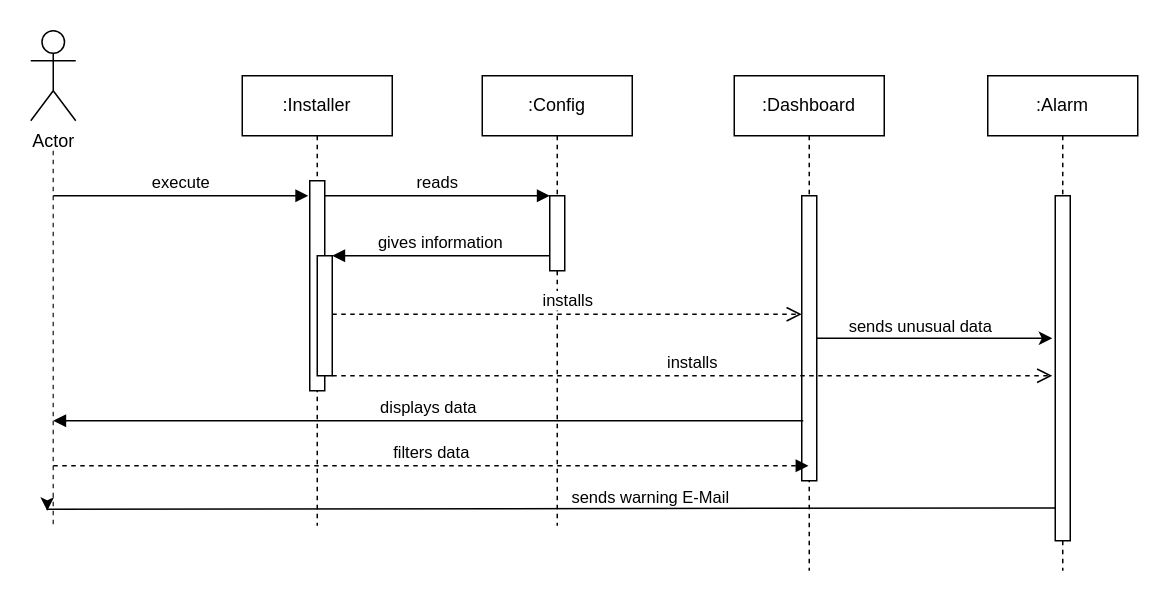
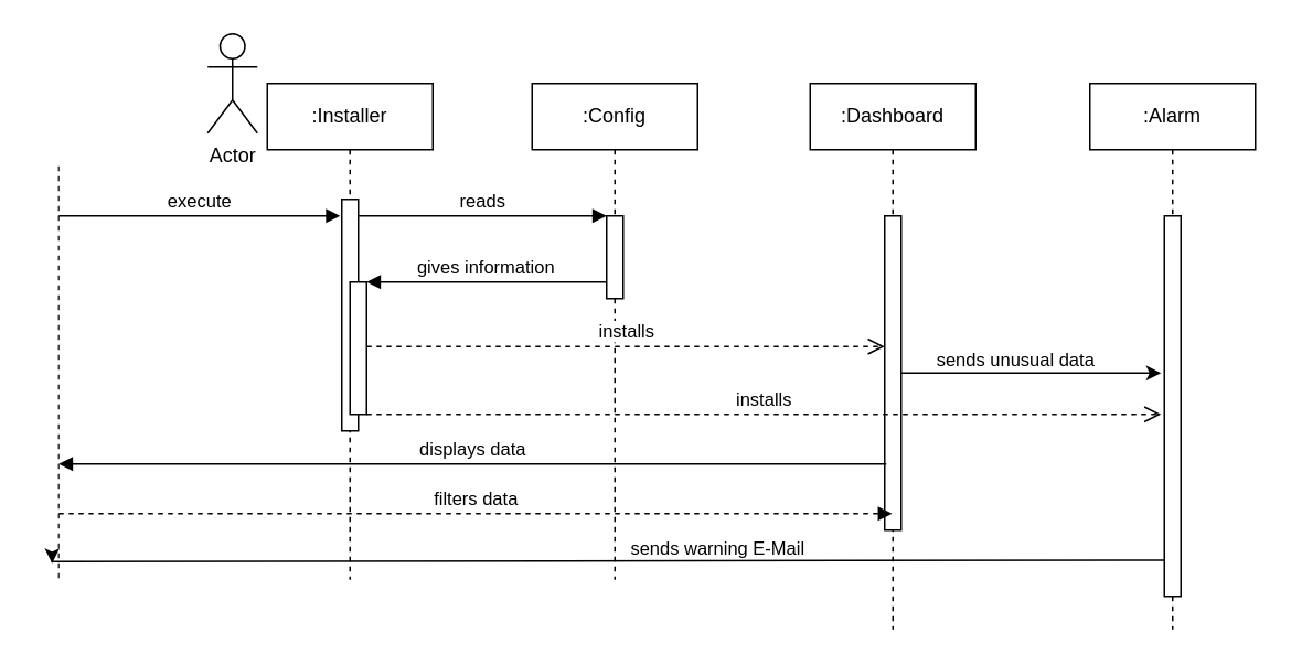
- <mxCell id="11" value="Actor" style="shape=umlActor;verticalLabelPosition=bottom;verticalAlign=top;html=1;outlineConnect=0;" vertex="1" parent="1"><mxGeometry x="20" y="20" width="30" height="60" as="geometry" /></mxCell>
+ <mxCell id="11" value="Actor" style="shape=umlActor;verticalLabelPosition=bottom;verticalAlign=top;html=1;outlineConnect=0;" vertex="1" parent="1"><mxGeometry x="125" y="20" width="30" height="60" as="geometry" /></mxCell>
